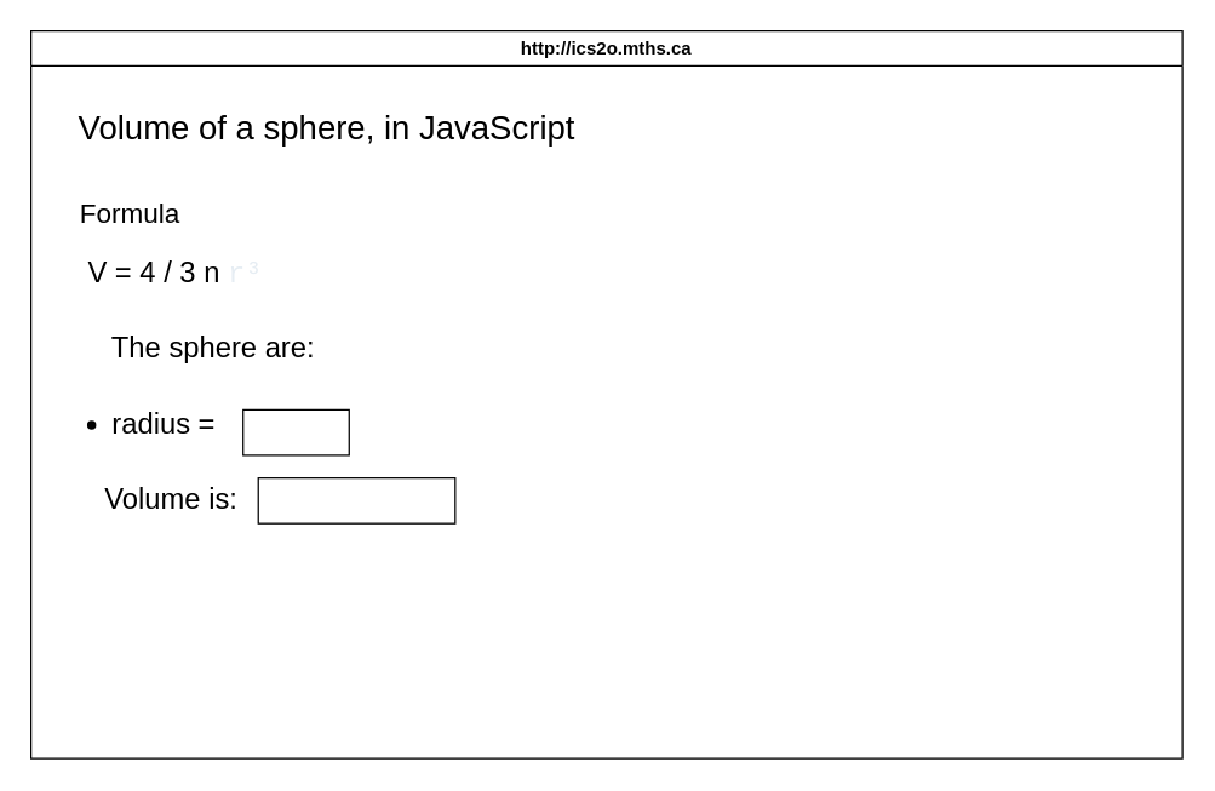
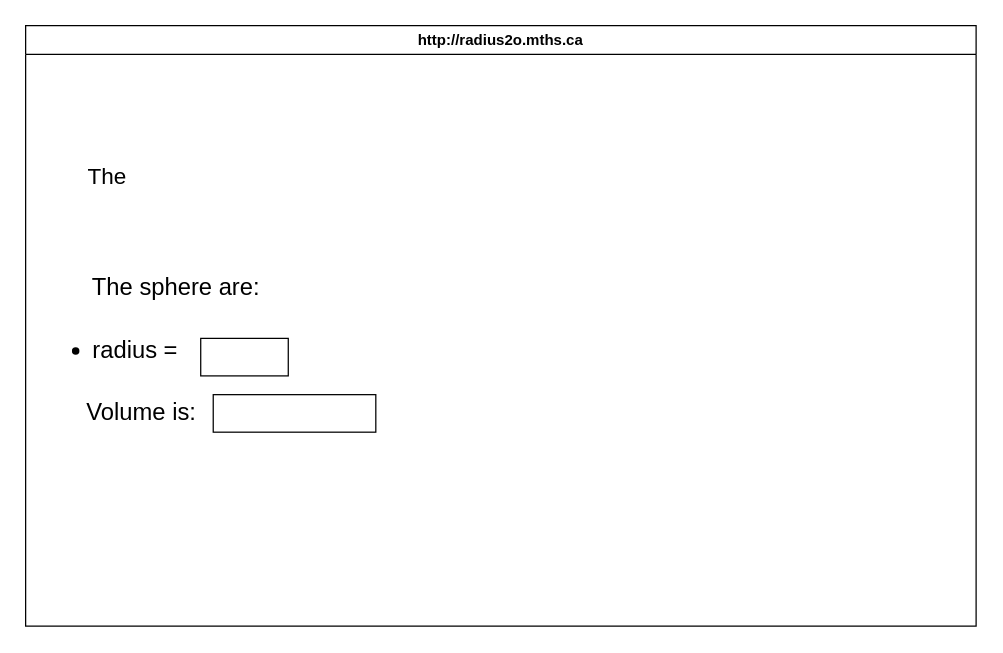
- <mxCell id="2" value="http://ics2o.mths.ca" style="swimlane;whiteSpace=wrap;html=1;" parent="1" vertex="1"><mxGeometry x="20" y="20" width="760" height="480" as="geometry" /></mxCell>
+ <mxCell id="2" value="http://radius2o.mths.ca" style="swimlane;whiteSpace=wrap;html=1;" parent="1" vertex="1"><mxGeometry x="20" y="20" width="760" height="480" as="geometry" /></mxCell>
- <mxCell id="3" value="&lt;font style=&quot;font-size: 22px;&quot;&gt;Volume of a sphere, in JavaScript&lt;/font&gt;" style="text;html=1;align=center;verticalAlign=middle;resizable=0;points=[];autosize=1;strokeColor=none;fillColor=none;" vertex="1" parent="2"><mxGeometry x="20" y="45" width="350" height="40" as="geometry" /></mxCell>
- <mxCell id="4" value="&lt;font style=&quot;font-size: 18px;&quot;&gt;Formula&lt;/font&gt;" style="text;html=1;align=center;verticalAlign=middle;resizable=0;points=[];autosize=1;strokeColor=none;fillColor=none;fontSize=22;" vertex="1" parent="2"><mxGeometry x="20" y="100" width="90" height="40" as="geometry" /></mxCell>
+ <mxCell id="4" value="&lt;font style=&quot;font-size: 18px;&quot;&gt;The&lt;/font&gt;" style="text;html=1;align=center;verticalAlign=middle;resizable=0;points=[];autosize=1;strokeColor=none;fillColor=none;fontSize=22;" vertex="1" parent="2"><mxGeometry x="20" y="100" width="90" height="40" as="geometry" /></mxCell>
- <mxCell id="5" value="&lt;font style=&quot;font-size: 19px;&quot;&gt;V = 4 / 3 n&amp;nbsp;&lt;span style=&quot;color: rgb(230, 237, 243); font-family: Consolas, &amp;quot;Courier New&amp;quot;, monospace;&quot;&gt;r³&lt;/span&gt;&lt;/font&gt;" style="text;html=1;align=center;verticalAlign=middle;resizable=0;points=[];autosize=1;strokeColor=none;fillColor=none;fontSize=18;" vertex="1" parent="2"><mxGeometry x="25" y="140" width="140" height="40" as="geometry" /></mxCell>
